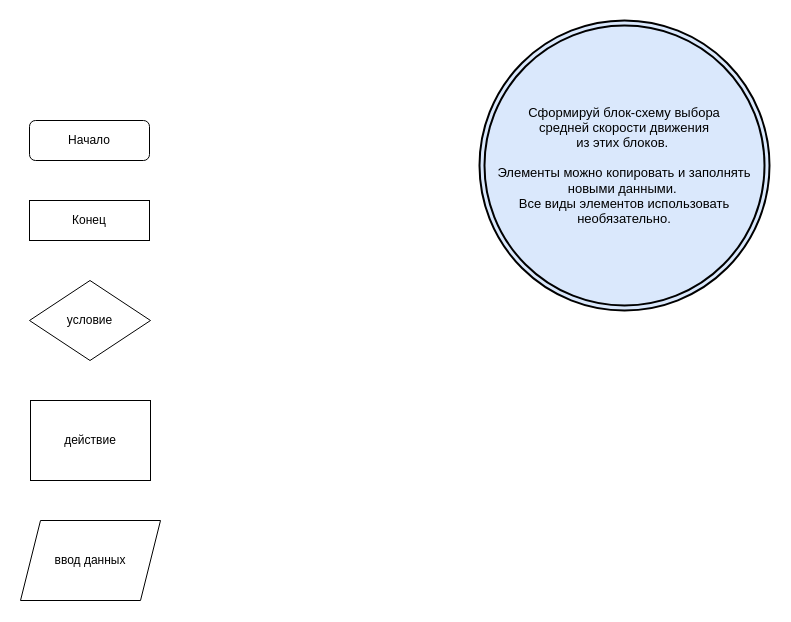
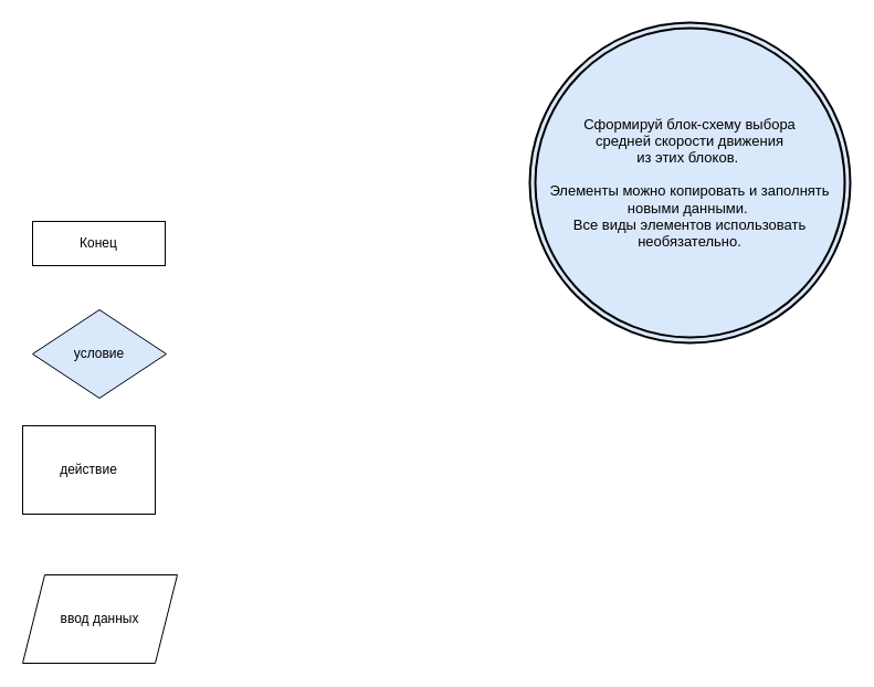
- <mxCell id="2" value="Начало" style="rounded=1;whiteSpace=wrap;html=1;" parent="1" vertex="1"><mxGeometry x="29" y="120" width="120" height="40" as="geometry" /></mxCell>
- <mxCell id="4" value="условие" style="rhombus;whiteSpace=wrap;html=1;" parent="1" vertex="1"><mxGeometry x="29" y="280" width="121" height="80" as="geometry" /></mxCell>
+ <mxCell id="4" value="условие" style="rhombus;whiteSpace=wrap;html=1;fillColor=#dae8fc;" parent="1" vertex="1"><mxGeometry x="29" y="280" width="121" height="80" as="geometry" /></mxCell>
- <mxCell id="5" value="действие" style="rounded=0;whiteSpace=wrap;html=1;" parent="1" vertex="1"><mxGeometry x="30" y="400" width="120" height="80" as="geometry" /></mxCell>
+ <mxCell id="5" value="действие" style="rounded=0;whiteSpace=wrap;html=1;" parent="1" vertex="1"><mxGeometry x="20" y="385" width="120" height="80" as="geometry" /></mxCell>
